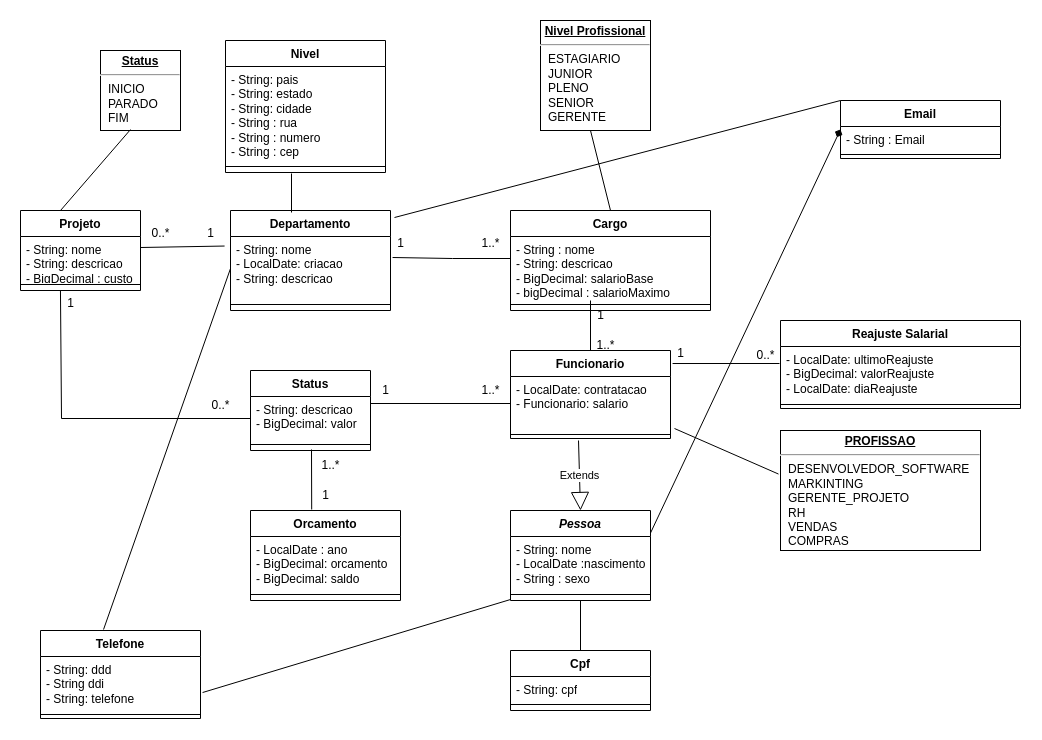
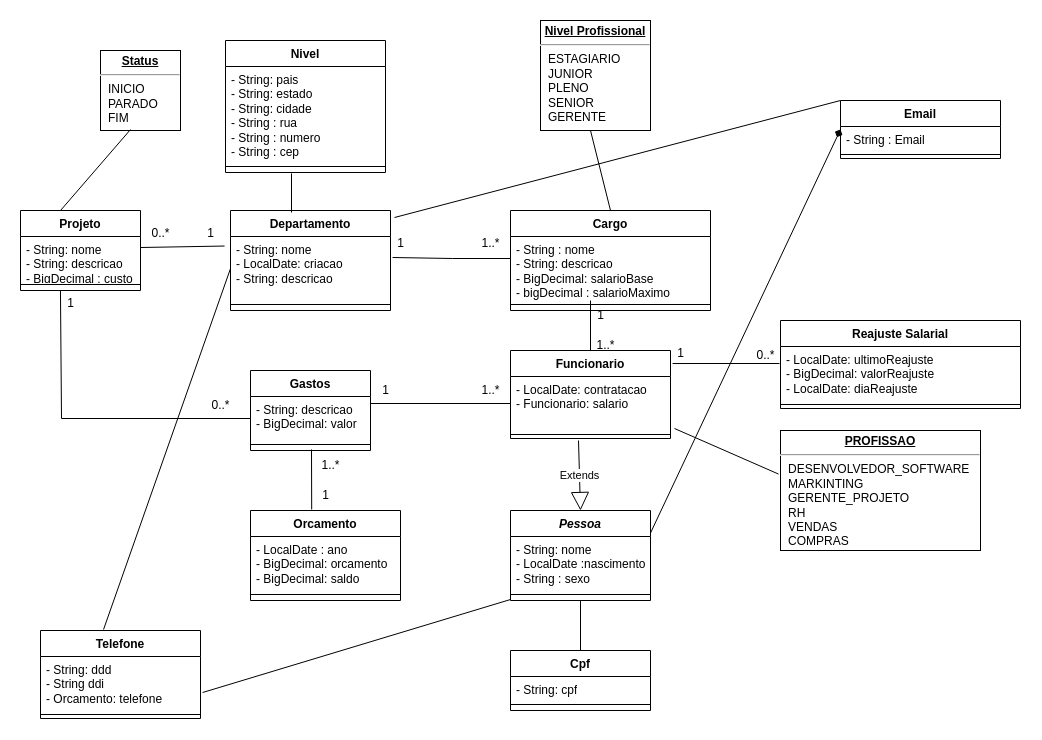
- <mxCell id="14" value="Status" style="swimlane;fontStyle=1;align=center;verticalAlign=top;childLayout=stackLayout;horizontal=1;startSize=26;horizontalStack=0;resizeParent=1;resizeParentMax=0;resizeLast=0;collapsible=1;marginBottom=0;whiteSpace=wrap;html=1;" parent="1" vertex="1"><mxGeometry x="250" y="370" width="120" height="80" as="geometry" /></mxCell>
+ <mxCell id="14" value="Gastos" style="swimlane;fontStyle=1;align=center;verticalAlign=top;childLayout=stackLayout;horizontal=1;startSize=26;horizontalStack=0;resizeParent=1;resizeParentMax=0;resizeLast=0;collapsible=1;marginBottom=0;whiteSpace=wrap;html=1;" parent="1" vertex="1"><mxGeometry x="250" y="370" width="120" height="80" as="geometry" /></mxCell>
- <mxCell id="58" value="- String: ddd&lt;br&gt;- String ddi&lt;br&gt;- String: telefone" style="text;strokeColor=none;fillColor=none;align=left;verticalAlign=top;spacingLeft=4;spacingRight=4;overflow=hidden;rotatable=0;points=[[0,0.5],[1,0.5]];portConstraint=eastwest;whiteSpace=wrap;html=1;" parent="57" vertex="1"><mxGeometry y="26" width="160" height="54" as="geometry" /></mxCell>
+ <mxCell id="58" value="- String: ddd&lt;br&gt;- String ddi&lt;br&gt;- Orcamento: telefone" style="text;strokeColor=none;fillColor=none;align=left;verticalAlign=top;spacingLeft=4;spacingRight=4;overflow=hidden;rotatable=0;points=[[0,0.5],[1,0.5]];portConstraint=eastwest;whiteSpace=wrap;html=1;" parent="57" vertex="1"><mxGeometry y="26" width="160" height="54" as="geometry" /></mxCell>
